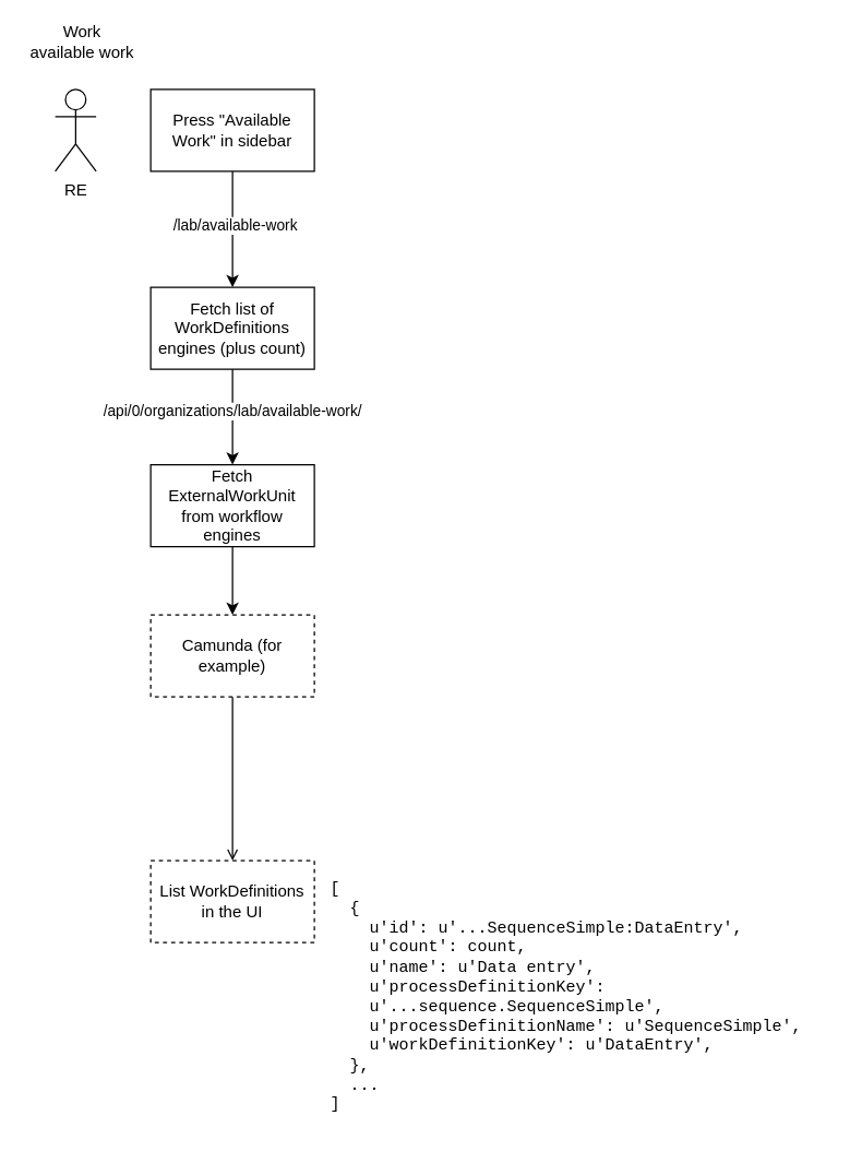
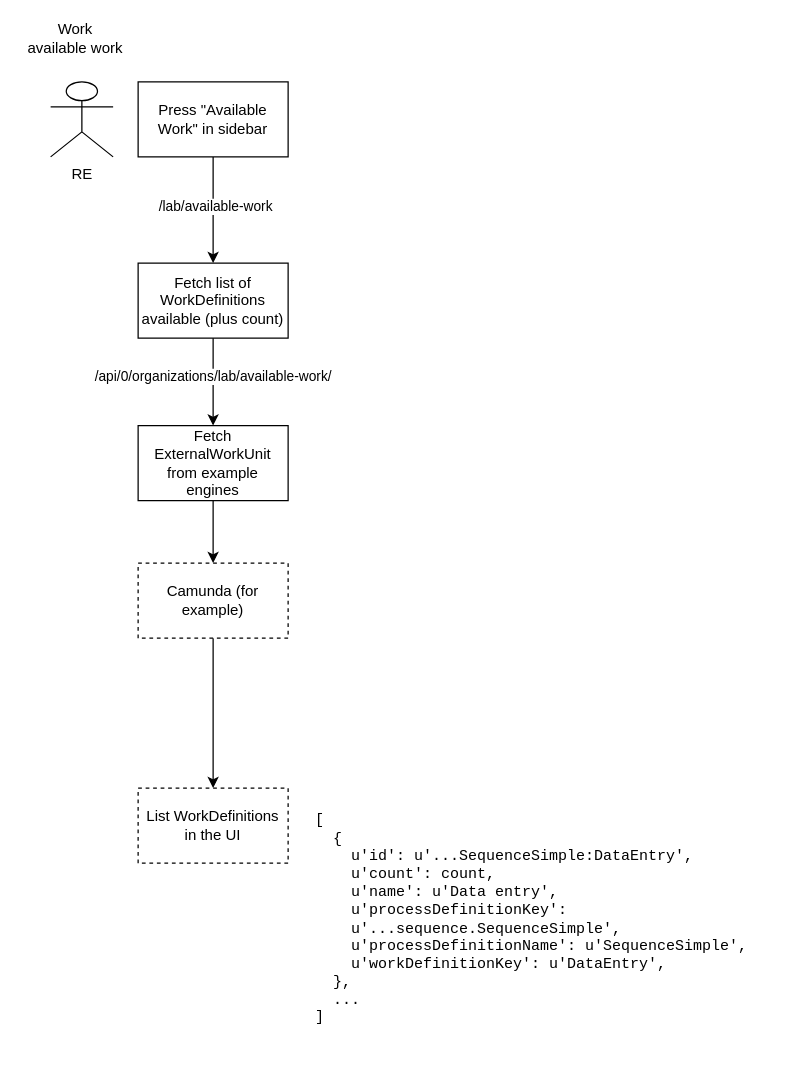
- <mxCell id="5" value="RE" style="shape=umlActor;verticalLabelPosition=bottom;verticalAlign=top;html=1;outlineConnect=0;fontSize=12;" parent="1" vertex="1"><mxGeometry x="40" y="65" width="30" height="60" as="geometry" /></mxCell>
+ <mxCell id="5" value="RE" style="shape=umlActor;verticalLabelPosition=bottom;verticalAlign=top;html=1;outlineConnect=0;fontSize=12;" parent="1" vertex="1"><mxGeometry x="40" y="65" width="50" height="60" as="geometry" /></mxCell>
- <mxCell id="7" value="Fetch list of WorkDefinitions engines (plus count)" style="rounded=0;whiteSpace=wrap;html=1;" parent="1" vertex="1"><mxGeometry x="110" y="210" width="120" height="60" as="geometry" /></mxCell>
+ <mxCell id="7" value="Fetch list of WorkDefinitions available (plus count)" style="rounded=0;whiteSpace=wrap;html=1;" parent="1" vertex="1"><mxGeometry x="110" y="210" width="120" height="60" as="geometry" /></mxCell>
- <mxCell id="12" value="Fetch ExternalWorkUnit from workflow engines" style="rounded=0;whiteSpace=wrap;html=1;" parent="1" vertex="1"><mxGeometry x="110" y="340" width="120" height="60" as="geometry" /></mxCell>
+ <mxCell id="12" value="Fetch ExternalWorkUnit from example engines" style="rounded=0;whiteSpace=wrap;html=1;" parent="1" vertex="1"><mxGeometry x="110" y="340" width="120" height="60" as="geometry" /></mxCell>
- <mxCell id="11" value="" style="edgeStyle=orthogonalEdgeStyle;rounded=0;orthogonalLoop=1;jettySize=auto;html=1;endArrow=open;" parent="1" source="15" target="8" edge="1"><mxGeometry relative="1" as="geometry"><mxPoint x="170" y="270" as="sourcePoint" /><mxPoint x="170" y="350" as="targetPoint" /></mxGeometry></mxCell>
+ <mxCell id="11" value="" style="edgeStyle=orthogonalEdgeStyle;rounded=0;orthogonalLoop=1;jettySize=auto;html=1;" parent="1" source="15" target="8" edge="1"><mxGeometry relative="1" as="geometry"><mxPoint x="170" y="270" as="sourcePoint" /><mxPoint x="170" y="350" as="targetPoint" /></mxGeometry></mxCell>
- <mxCell id="9" value="[&lt;br&gt;&amp;nbsp; { &lt;br&gt;&amp;nbsp; &amp;nbsp; u'id': u'...SequenceSimple:DataEntry',&lt;br&gt;&amp;nbsp; &amp;nbsp; u'count': count,&lt;br&gt;&amp;nbsp; &amp;nbsp; u'name': u'Data entry',&lt;br&gt;&amp;nbsp; &amp;nbsp; u'processDefinitionKey':&lt;br&gt;&amp;nbsp; &amp;nbsp; u'...sequence.SequenceSimple',&lt;br&gt;&amp;nbsp; &amp;nbsp; u'processDefinitionName': u'SequenceSimple',&lt;br&gt;&amp;nbsp; &amp;nbsp; u'workDefinitionKey': u'DataEntry',&lt;br&gt;&amp;nbsp; },&lt;br&gt;&amp;nbsp; ...&lt;br&gt;]" style="text;html=1;strokeColor=none;fillColor=none;align=left;verticalAlign=middle;whiteSpace=wrap;rounded=0;fontFamily=Courier New;" parent="1" vertex="1"><mxGeometry x="240" y="630" width="370" height="200" as="geometry" /></mxCell>
+ <mxCell id="9" value="[&lt;br&gt;&amp;nbsp; { &lt;br&gt;&amp;nbsp; &amp;nbsp; u'id': u'...SequenceSimple:DataEntry',&lt;br&gt;&amp;nbsp; &amp;nbsp; u'count': count,&lt;br&gt;&amp;nbsp; &amp;nbsp; u'name': u'Data entry',&lt;br&gt;&amp;nbsp; &amp;nbsp; u'processDefinitionKey':&lt;br&gt;&amp;nbsp; &amp;nbsp; u'...sequence.SequenceSimple',&lt;br&gt;&amp;nbsp; &amp;nbsp; u'processDefinitionName': u'SequenceSimple',&lt;br&gt;&amp;nbsp; &amp;nbsp; u'workDefinitionKey': u'DataEntry',&lt;br&gt;&amp;nbsp; },&lt;br&gt;&amp;nbsp; ...&lt;br&gt;]" style="text;html=1;strokeColor=none;fillColor=none;align=left;verticalAlign=middle;whiteSpace=wrap;rounded=0;fontFamily=Courier New;" parent="1" vertex="1"><mxGeometry x="250" y="635" width="370" height="200" as="geometry" /></mxCell>
